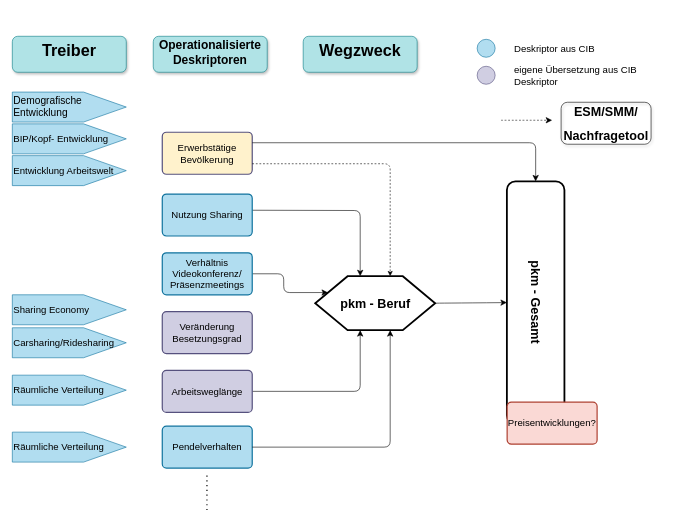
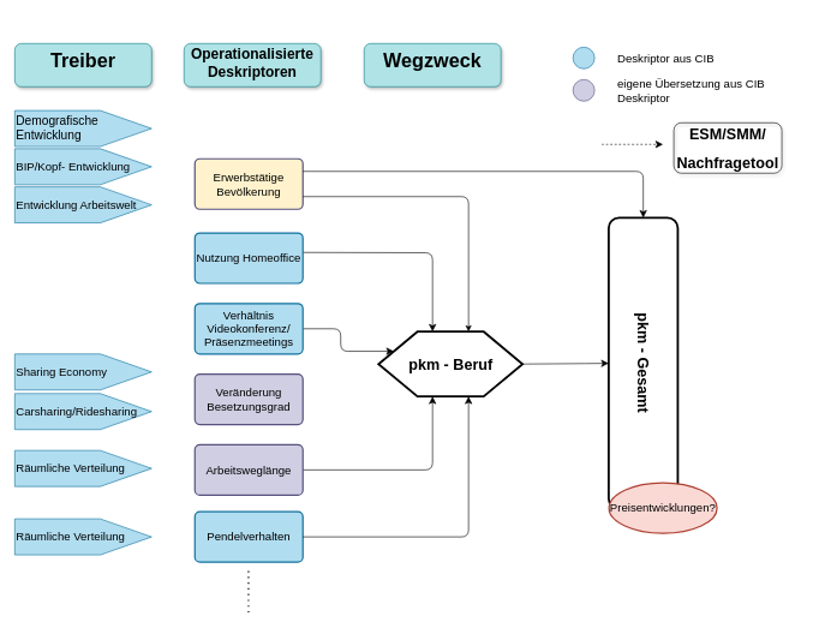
- <mxCell id="10" style="edgeStyle=orthogonalEdgeStyle;rounded=1;orthogonalLoop=1;jettySize=auto;html=1;fontSize=12;fontColor=default;labelBackgroundColor=none;elbow=vertical;entryX=0.625;entryY=0;entryDx=0;entryDy=0;exitX=1;exitY=0.75;exitDx=0;exitDy=0;dashed=1;" parent="1" source="8" target="9" edge="1"><mxGeometry relative="1" as="geometry"><mxPoint x="420" y="255" as="sourcePoint" /><mxPoint x="610" y="310" as="targetPoint" /></mxGeometry></mxCell>
+ <mxCell id="10" style="edgeStyle=orthogonalEdgeStyle;rounded=1;orthogonalLoop=1;jettySize=auto;html=1;fontSize=12;fontColor=default;labelBackgroundColor=none;elbow=vertical;entryX=0.625;entryY=0;entryDx=0;entryDy=0;exitX=1;exitY=0.75;exitDx=0;exitDy=0;" parent="1" source="8" target="9" edge="1"><mxGeometry relative="1" as="geometry"><mxPoint x="420" y="255" as="sourcePoint" /><mxPoint x="610" y="310" as="targetPoint" /></mxGeometry></mxCell>
- <mxCell id="12" value="Nutzung Sharing" style="rounded=1;whiteSpace=wrap;html=1;absoluteArcSize=1;arcSize=14;strokeWidth=2;fontSize=16;labelBackgroundColor=none;fillColor=#b1ddf0;strokeColor=#10739e;" parent="1" vertex="1"><mxGeometry x="270" y="323" width="150" height="70" as="geometry" /></mxCell>
+ <mxCell id="12" value="Nutzung Homeoffice" style="rounded=1;whiteSpace=wrap;html=1;absoluteArcSize=1;arcSize=14;strokeWidth=2;fontSize=16;labelBackgroundColor=none;fillColor=#b1ddf0;strokeColor=#10739e;" parent="1" vertex="1"><mxGeometry x="270" y="323" width="150" height="70" as="geometry" /></mxCell>
- <mxCell id="24" value="Preisentwicklungen?" style="rounded=1;whiteSpace=wrap;html=1;absoluteArcSize=1;arcSize=14;strokeWidth=2;fontSize=16;labelBackgroundColor=none;fillColor=#fad9d5;strokeColor=#ae4132;" parent="1" vertex="1"><mxGeometry x="845" y="670" width="150" height="70" as="geometry" /></mxCell>
+ <mxCell id="24" value="Preisentwicklungen?" style="ellipse;whiteSpace=wrap;html=1;absoluteArcSize=1;arcSize=14;strokeWidth=2;fontSize=16;labelBackgroundColor=none;fillColor=#fad9d5;strokeColor=#ae4132;" parent="1" vertex="1"><mxGeometry x="845" y="670" width="150" height="70" as="geometry" /></mxCell>
